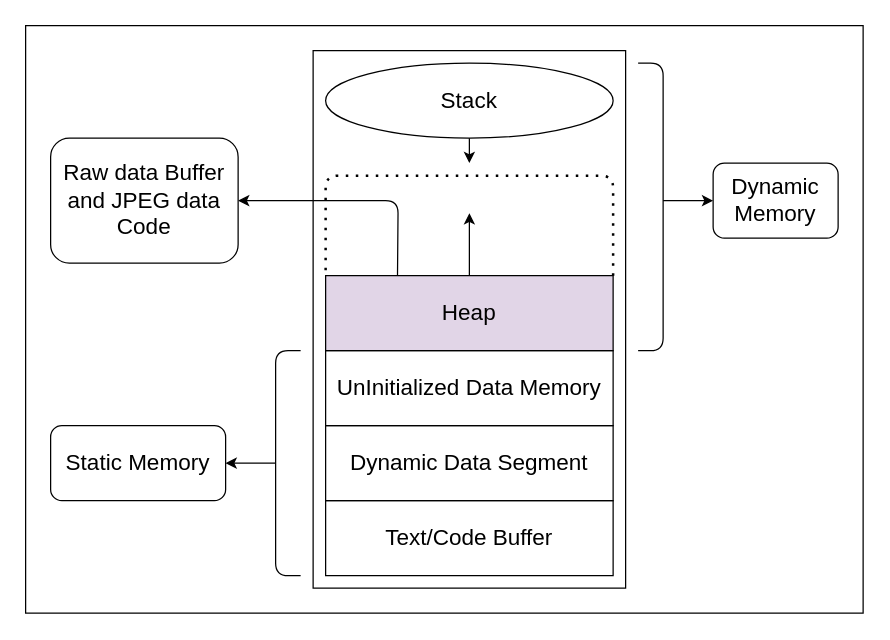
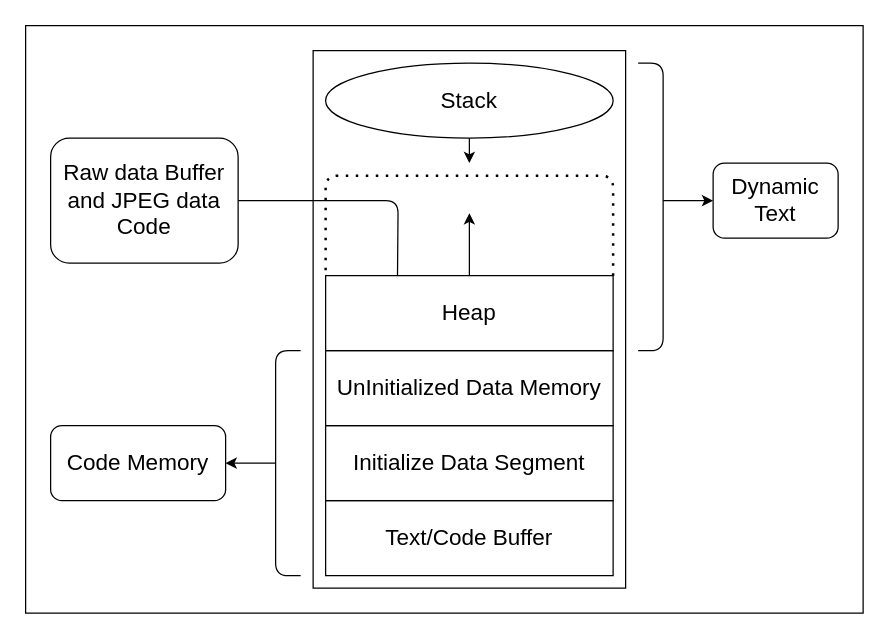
- <mxCell id="17" value="" style="endArrow=classic;html=1;exitX=0.25;exitY=0;exitDx=0;exitDy=0;entryX=1;entryY=0.5;entryDx=0;entryDy=0;" edge="1" parent="1" source="7" target="18"><mxGeometry width="50" height="50" relative="1" as="geometry"><mxPoint x="140" y="185" as="sourcePoint" /><mxPoint x="190" y="135" as="targetPoint" /><Array as="points"><mxPoint x="318" y="160" /></Array></mxGeometry></mxCell>
+ <mxCell id="17" value="" style="endArrow=none;html=1;exitX=0.25;exitY=0;exitDx=0;exitDy=0;entryX=1;entryY=0.5;entryDx=0;entryDy=0;" edge="1" parent="1" source="7" target="18"><mxGeometry width="50" height="50" relative="1" as="geometry"><mxPoint x="140" y="185" as="sourcePoint" /><mxPoint x="190" y="135" as="targetPoint" /><Array as="points"><mxPoint x="318" y="160" /></Array></mxGeometry></mxCell>
- <mxCell id="16" value="&lt;font style=&quot;font-size: 18px&quot;&gt;Dynamic Memory&lt;/font&gt;" style="rounded=1;whiteSpace=wrap;html=1;" vertex="1" parent="1"><mxGeometry x="570" y="130" width="100" height="60" as="geometry" /></mxCell>
+ <mxCell id="16" value="&lt;font style=&quot;font-size: 18px&quot;&gt;Dynamic Text&lt;/font&gt;" style="rounded=1;whiteSpace=wrap;html=1;" vertex="1" parent="1"><mxGeometry x="570" y="130" width="100" height="60" as="geometry" /></mxCell>
- <mxCell id="7" value="&lt;font style=&quot;font-size: 18px&quot;&gt;Heap&lt;/font&gt;" style="rounded=0;whiteSpace=wrap;html=1;fillColor=#e1d5e7;" vertex="1" parent="1"><mxGeometry x="260" y="220" width="230" height="60" as="geometry" /></mxCell>
+ <mxCell id="7" value="&lt;font style=&quot;font-size: 18px&quot;&gt;Heap&lt;/font&gt;" style="rounded=0;whiteSpace=wrap;html=1;" vertex="1" parent="1"><mxGeometry x="260" y="220" width="230" height="60" as="geometry" /></mxCell>
- <mxCell id="13" value="&lt;font style=&quot;font-size: 18px&quot;&gt;Static Memory&lt;/font&gt;" style="rounded=1;whiteSpace=wrap;html=1;" vertex="1" parent="1"><mxGeometry x="40" y="340" width="140" height="60" as="geometry" /></mxCell>
+ <mxCell id="13" value="&lt;font style=&quot;font-size: 18px&quot;&gt;Code Memory&lt;/font&gt;" style="rounded=1;whiteSpace=wrap;html=1;" vertex="1" parent="1"><mxGeometry x="40" y="340" width="140" height="60" as="geometry" /></mxCell>
- <mxCell id="5" value="&lt;font style=&quot;font-size: 18px&quot;&gt;Dynamic Data Segment&lt;/font&gt;" style="rounded=0;whiteSpace=wrap;html=1;" vertex="1" parent="1"><mxGeometry x="260" y="340" width="230" height="60" as="geometry" /></mxCell>
+ <mxCell id="5" value="&lt;font style=&quot;font-size: 18px&quot;&gt;Initialize Data Segment&lt;/font&gt;" style="rounded=0;whiteSpace=wrap;html=1;" vertex="1" parent="1"><mxGeometry x="260" y="340" width="230" height="60" as="geometry" /></mxCell>
